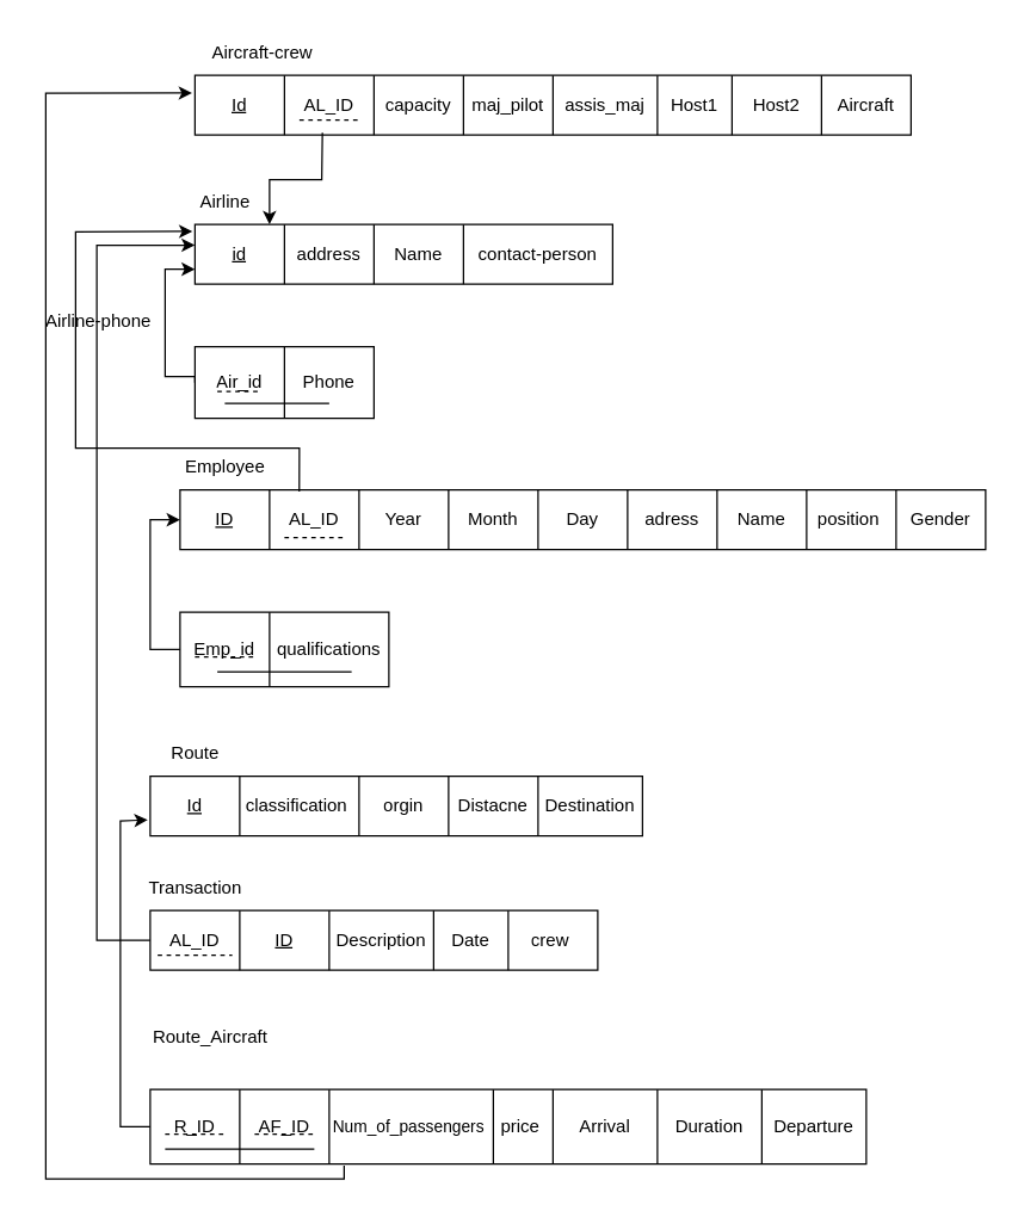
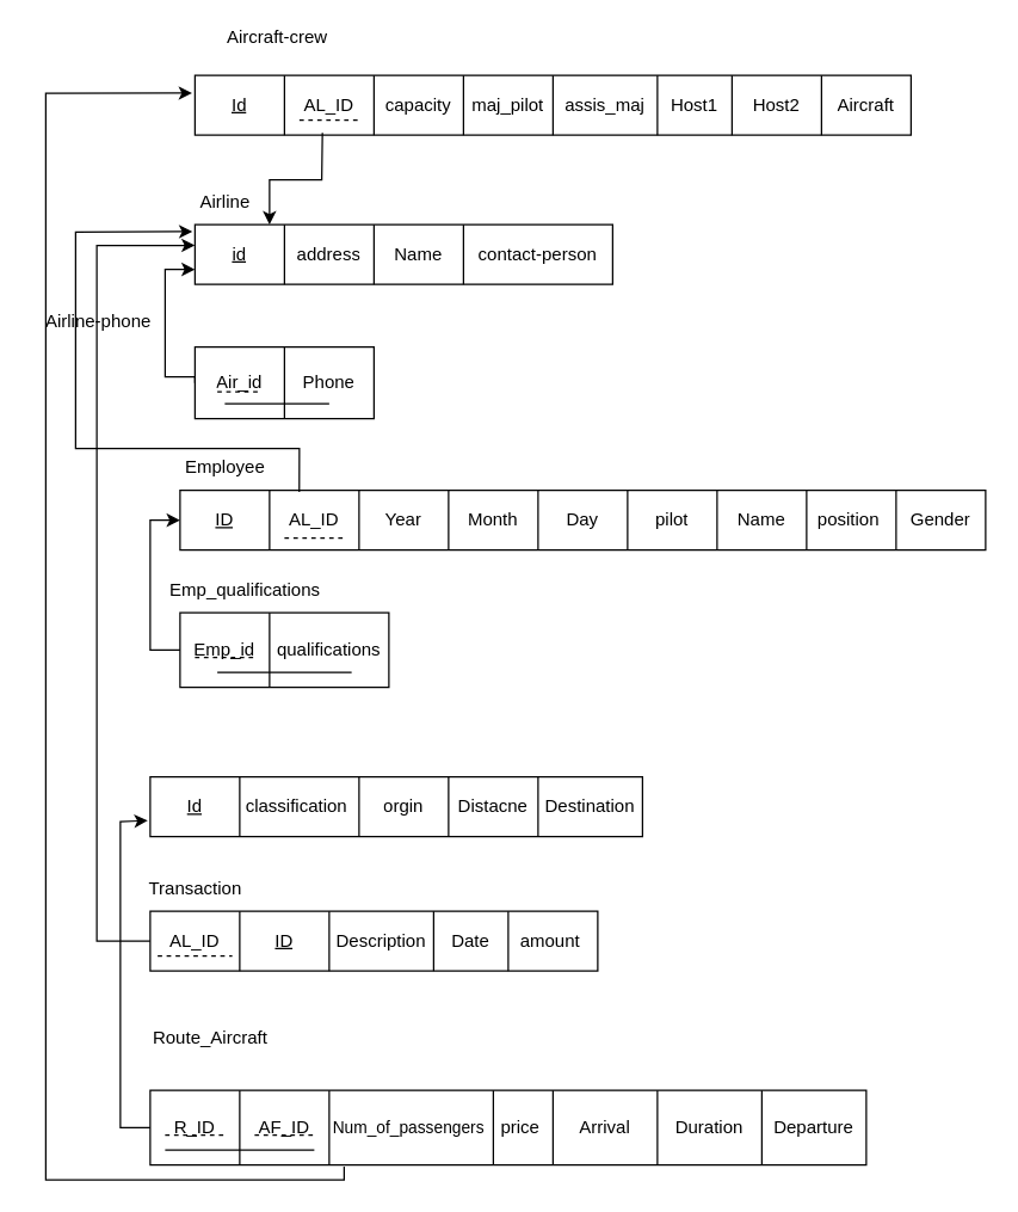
- <mxCell id="12" value="Aircraft-crew" style="text;html=1;align=center;verticalAlign=middle;resizable=0;points=[];autosize=1;strokeColor=none;fillColor=none;" vertex="1" parent="1"><mxGeometry x="130" y="20" width="90" height="30" as="geometry" /></mxCell>
+ <mxCell id="12" value="Aircraft-crew" style="text;html=1;align=center;verticalAlign=middle;resizable=0;points=[];autosize=1;strokeColor=none;fillColor=none;" vertex="1" parent="1"><mxGeometry x="140" y="10" width="90" height="30" as="geometry" /></mxCell>
- <mxCell id="34" value="adress" style="shape=partialRectangle;html=1;whiteSpace=wrap;connectable=0;strokeColor=inherit;overflow=hidden;fillColor=none;top=0;left=0;bottom=0;right=0;pointerEvents=1;" vertex="1" parent="28"><mxGeometry x="300" width="60" height="40" as="geometry"><mxRectangle width="60" height="40" as="alternateBounds" /></mxGeometry></mxCell>
+ <mxCell id="34" value="pilot" style="shape=partialRectangle;html=1;whiteSpace=wrap;connectable=0;strokeColor=inherit;overflow=hidden;fillColor=none;top=0;left=0;bottom=0;right=0;pointerEvents=1;" vertex="1" parent="28"><mxGeometry x="300" width="60" height="40" as="geometry"><mxRectangle width="60" height="40" as="alternateBounds" /></mxGeometry></mxCell>
+ <mxCell id="43" value="Emp_qualifications&amp;nbsp;" style="text;html=1;align=center;verticalAlign=middle;resizable=0;points=[];autosize=1;strokeColor=none;fillColor=none;" vertex="1" parent="1"><mxGeometry x="100" y="380" width="130" height="30" as="geometry" /></mxCell>
- <mxCell id="53" value="Route" style="text;html=1;align=center;verticalAlign=middle;resizable=0;points=[];autosize=1;strokeColor=none;fillColor=none;" vertex="1" parent="1"><mxGeometry x="100" y="490" width="60" height="30" as="geometry" /></mxCell>
- <mxCell id="60" value="crew&amp;nbsp;" style="shape=partialRectangle;html=1;whiteSpace=wrap;connectable=0;strokeColor=inherit;overflow=hidden;fillColor=none;top=0;left=0;bottom=0;right=0;pointerEvents=1;" vertex="1" parent="55"><mxGeometry x="240" width="60" height="40" as="geometry"><mxRectangle width="60" height="40" as="alternateBounds" /></mxGeometry></mxCell>
+ <mxCell id="60" value="amount&amp;nbsp;" style="shape=partialRectangle;html=1;whiteSpace=wrap;connectable=0;strokeColor=inherit;overflow=hidden;fillColor=none;top=0;left=0;bottom=0;right=0;pointerEvents=1;" vertex="1" parent="55"><mxGeometry x="240" width="60" height="40" as="geometry"><mxRectangle width="60" height="40" as="alternateBounds" /></mxGeometry></mxCell>
